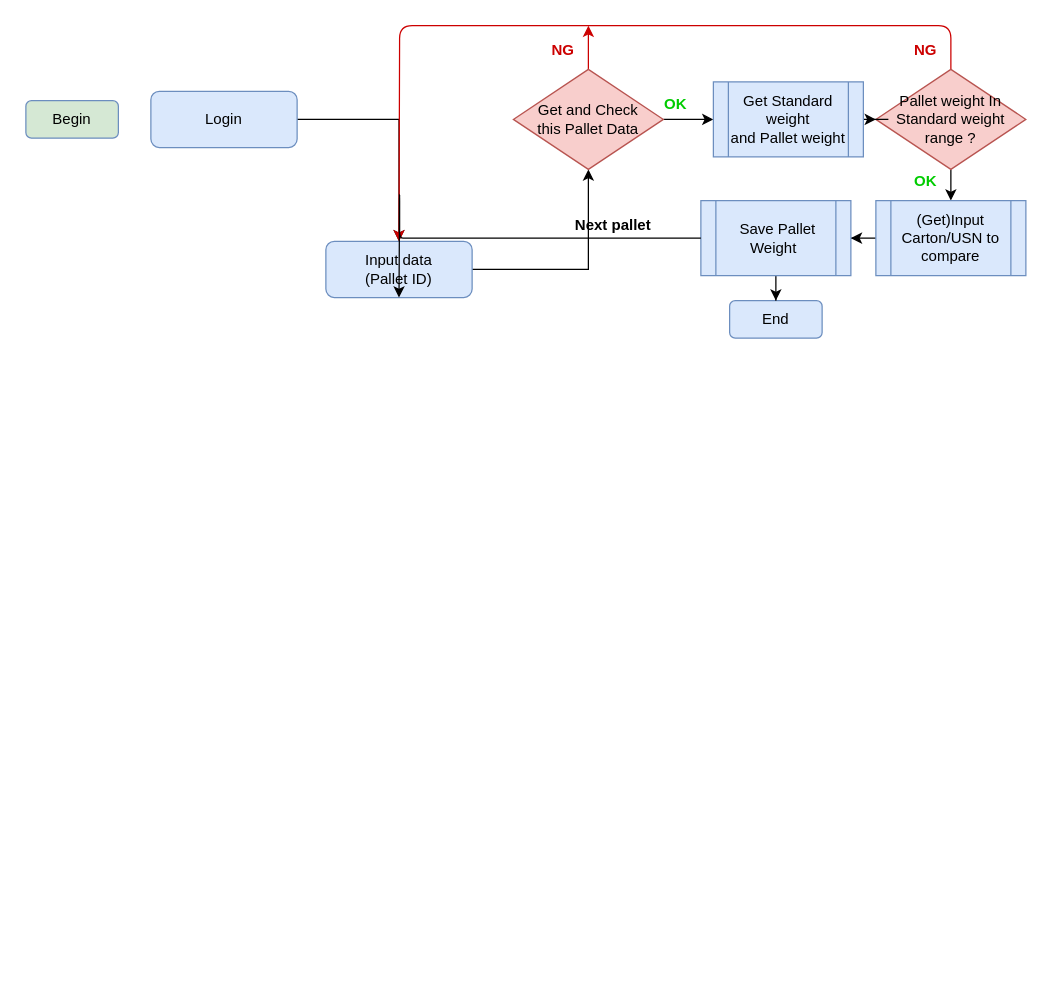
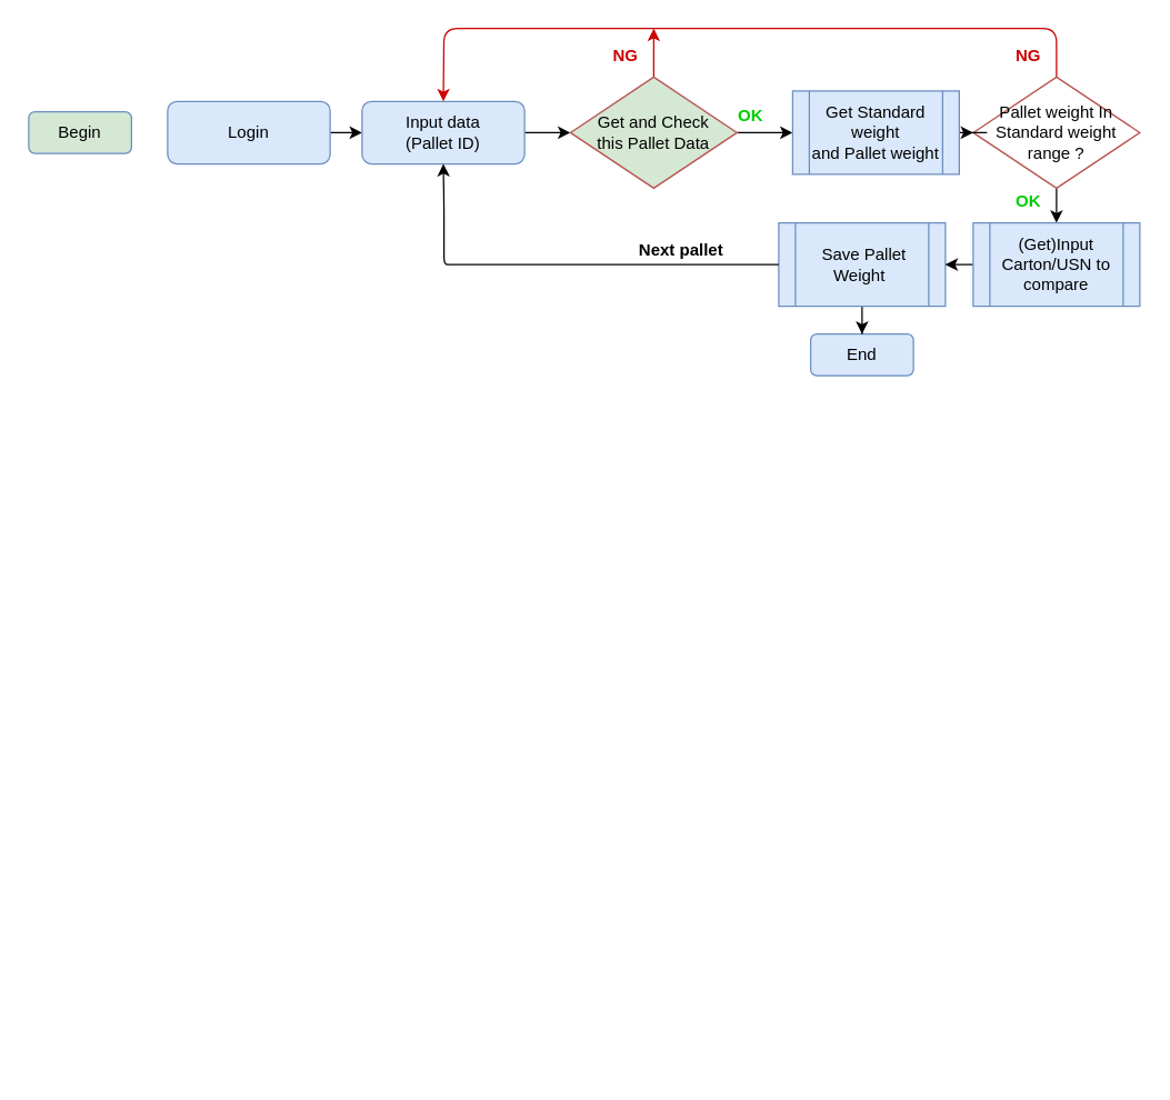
- <mxCell id="9" value="Get and Check &lt;br&gt;this Pallet Data" style="rhombus;whiteSpace=wrap;html=1;fillColor=#f8cecc;strokeColor=#b85450;" parent="1" vertex="1"><mxGeometry x="410" y="55" width="120" height="80" as="geometry" /></mxCell>
+ <mxCell id="9" value="Get and Check &lt;br&gt;this Pallet Data" style="rhombus;whiteSpace=wrap;html=1;fillColor=#d5e8d4;strokeColor=#b85450;" parent="1" vertex="1"><mxGeometry x="410" y="55" width="120" height="80" as="geometry" /></mxCell>
- <mxCell id="18" value="Pallet weight In Standard weight range ?" style="rhombus;whiteSpace=wrap;html=1;fillColor=#f8cecc;strokeColor=#b85450;" parent="1" vertex="1"><mxGeometry x="700" y="55" width="120" height="80" as="geometry" /></mxCell>
+ <mxCell id="18" value="Pallet weight In Standard weight range ?" style="rhombus;whiteSpace=wrap;html=1;fillColor=#ffffff;strokeColor=#b85450;" parent="1" vertex="1"><mxGeometry x="700" y="55" width="120" height="80" as="geometry" /></mxCell>
- <mxCell id="6" value="Input data&lt;br&gt;(Pallet ID)" style="rounded=1;whiteSpace=wrap;html=1;fillColor=#dae8fc;strokeColor=#6c8ebf;" parent="1" vertex="1"><mxGeometry x="260" y="192.5" width="117" height="45" as="geometry" /></mxCell>
+ <mxCell id="6" value="Input data&lt;br&gt;(Pallet ID)" style="rounded=1;whiteSpace=wrap;html=1;fillColor=#dae8fc;strokeColor=#6c8ebf;" parent="1" vertex="1"><mxGeometry x="260" y="72.5" width="117" height="45" as="geometry" /></mxCell>
